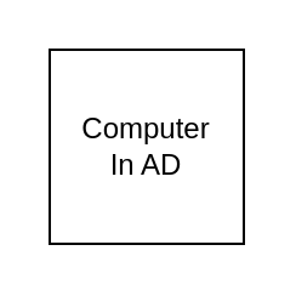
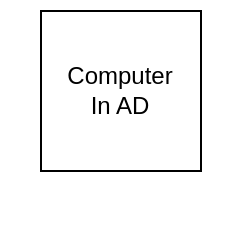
- <mxCell id="2" value="Computer&lt;br&gt;In AD" style="whiteSpace=wrap;html=1;aspect=fixed;" vertex="1" parent="1"><mxGeometry x="20" y="20" width="80" height="80" as="geometry" /></mxCell>
+ <mxCell id="2" value="Computer&lt;br&gt;In AD" style="whiteSpace=wrap;html=1;aspect=fixed;" vertex="1" parent="1"><mxGeometry x="20" y="5" width="80" height="80" as="geometry" /></mxCell>
